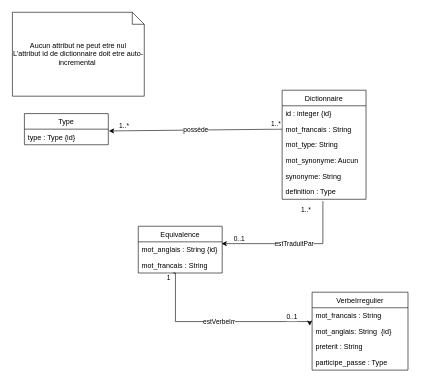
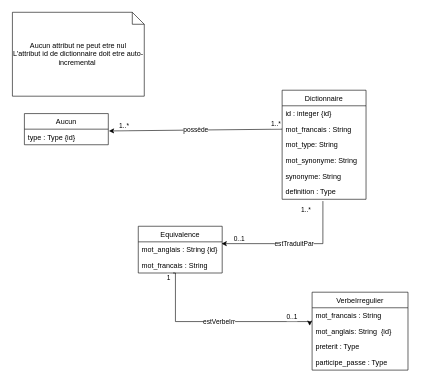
- <mxCell id="5" value="Type" style="swimlane;fontStyle=0;childLayout=stackLayout;horizontal=1;startSize=26;fillColor=none;horizontalStack=0;resizeParent=1;resizeParentMax=0;resizeLast=0;collapsible=1;marginBottom=0;" parent="1" vertex="1"><mxGeometry x="40" y="189" width="140" height="52" as="geometry" /></mxCell>
+ <mxCell id="5" value="Aucun" style="swimlane;fontStyle=0;childLayout=stackLayout;horizontal=1;startSize=26;fillColor=none;horizontalStack=0;resizeParent=1;resizeParentMax=0;resizeLast=0;collapsible=1;marginBottom=0;" parent="1" vertex="1"><mxGeometry x="40" y="189" width="140" height="52" as="geometry" /></mxCell>
- <mxCell id="16" value="mot_synonyme: Aucun " style="text;strokeColor=none;fillColor=none;align=left;verticalAlign=top;spacingLeft=4;spacingRight=4;overflow=hidden;rotatable=0;points=[[0,0.5],[1,0.5]];portConstraint=eastwest;" vertex="1" parent="12"><mxGeometry y="104" width="140" height="26" as="geometry" /></mxCell>
+ <mxCell id="16" value="mot_synonyme: String " style="text;strokeColor=none;fillColor=none;align=left;verticalAlign=top;spacingLeft=4;spacingRight=4;overflow=hidden;rotatable=0;points=[[0,0.5],[1,0.5]];portConstraint=eastwest;" vertex="1" parent="12"><mxGeometry y="104" width="140" height="26" as="geometry" /></mxCell>
- <mxCell id="10" value="preterit : String" style="text;strokeColor=none;fillColor=none;align=left;verticalAlign=top;spacingLeft=4;spacingRight=4;overflow=hidden;rotatable=0;points=[[0,0.5],[1,0.5]];portConstraint=eastwest;" parent="7" vertex="1"><mxGeometry y="78" width="160" height="26" as="geometry" /></mxCell>
+ <mxCell id="10" value="preterit : Type" style="text;strokeColor=none;fillColor=none;align=left;verticalAlign=top;spacingLeft=4;spacingRight=4;overflow=hidden;rotatable=0;points=[[0,0.5],[1,0.5]];portConstraint=eastwest;" parent="7" vertex="1"><mxGeometry y="78" width="160" height="26" as="geometry" /></mxCell>
